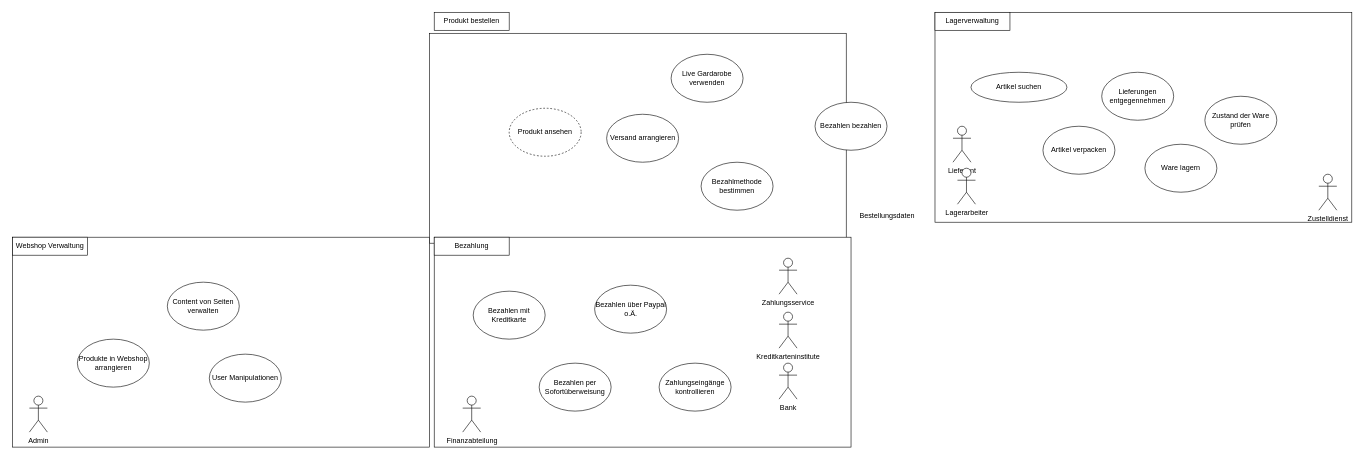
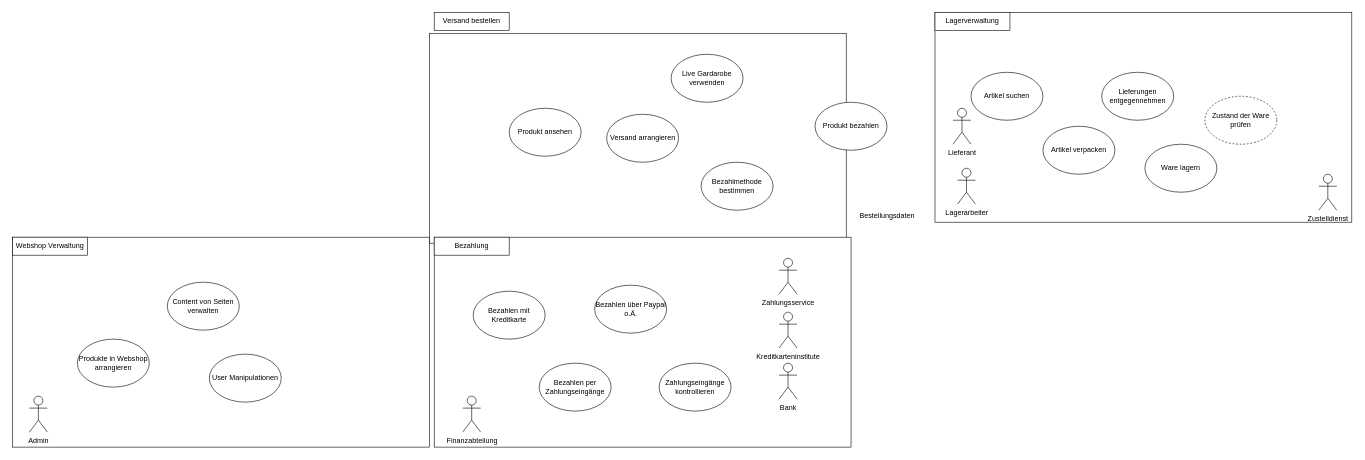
- <mxCell id="7" value="Produkt bestellen" style="rounded=0;whiteSpace=wrap;html=1;" parent="1" vertex="1"><mxGeometry x="723" width="125" height="30" as="geometry" y="20" /></mxCell>
+ <mxCell id="7" value="Versand bestellen" style="rounded=0;whiteSpace=wrap;html=1;" parent="1" vertex="1"><mxGeometry x="723" width="125" height="30" as="geometry" y="20" /></mxCell>
- <mxCell id="23" value="Artikel suchen" style="ellipse;whiteSpace=wrap;html=1;" parent="1" vertex="1"><mxGeometry x="1618" y="120" width="160" height="50" as="geometry" /></mxCell>
+ <mxCell id="23" value="Artikel suchen" style="ellipse;whiteSpace=wrap;html=1;" parent="1" vertex="1"><mxGeometry x="1618" y="120" width="120" height="80" as="geometry" /></mxCell>
- <mxCell id="34" value="Zustand der Ware prüfen" style="ellipse;whiteSpace=wrap;html=1;" parent="1" vertex="1"><mxGeometry x="2008" y="160" width="120" height="80" as="geometry" /></mxCell>
+ <mxCell id="34" value="Zustand der Ware prüfen" style="ellipse;whiteSpace=wrap;html=1;dashed=1;" parent="1" vertex="1"><mxGeometry x="2008" y="160" width="120" height="80" as="geometry" /></mxCell>
- <mxCell id="3" value="Bezahlen bezahlen" style="ellipse;whiteSpace=wrap;html=1;" parent="1" vertex="1"><mxGeometry x="1358" y="170" width="120" height="80" as="geometry" /></mxCell>
+ <mxCell id="3" value="Produkt bezahlen" style="ellipse;whiteSpace=wrap;html=1;" parent="1" vertex="1"><mxGeometry x="1358" y="170" width="120" height="80" as="geometry" /></mxCell>
- <mxCell id="6" value="Produkt ansehen" style="ellipse;whiteSpace=wrap;html=1;dashed=1;" parent="1" vertex="1"><mxGeometry x="848" y="180" width="120" height="80" as="geometry" /></mxCell>
+ <mxCell id="6" value="Produkt ansehen" style="ellipse;whiteSpace=wrap;html=1;" parent="1" vertex="1"><mxGeometry x="848" y="180" width="120" height="80" as="geometry" /></mxCell>
- <mxCell id="25" value="Lieferant" style="shape=umlActor;verticalLabelPosition=bottom;verticalAlign=top;html=1;outlineConnect=0;" parent="1" vertex="1"><mxGeometry x="1588" y="210" width="30" height="60" as="geometry" /></mxCell>
+ <mxCell id="25" value="Lieferant" style="shape=umlActor;verticalLabelPosition=bottom;verticalAlign=top;html=1;outlineConnect=0;" parent="1" vertex="1"><mxGeometry x="1588" y="180" width="30" height="60" as="geometry" /></mxCell>
- <mxCell id="15" value="Bezahlen per Sofortüberweisung" style="ellipse;whiteSpace=wrap;html=1;" parent="1" vertex="1"><mxGeometry x="898" y="605" width="120" height="80" as="geometry" /></mxCell>
+ <mxCell id="15" value="Bezahlen per Zahlungseingänge" style="ellipse;whiteSpace=wrap;html=1;" parent="1" vertex="1"><mxGeometry x="898" y="605" width="120" height="80" as="geometry" /></mxCell>
